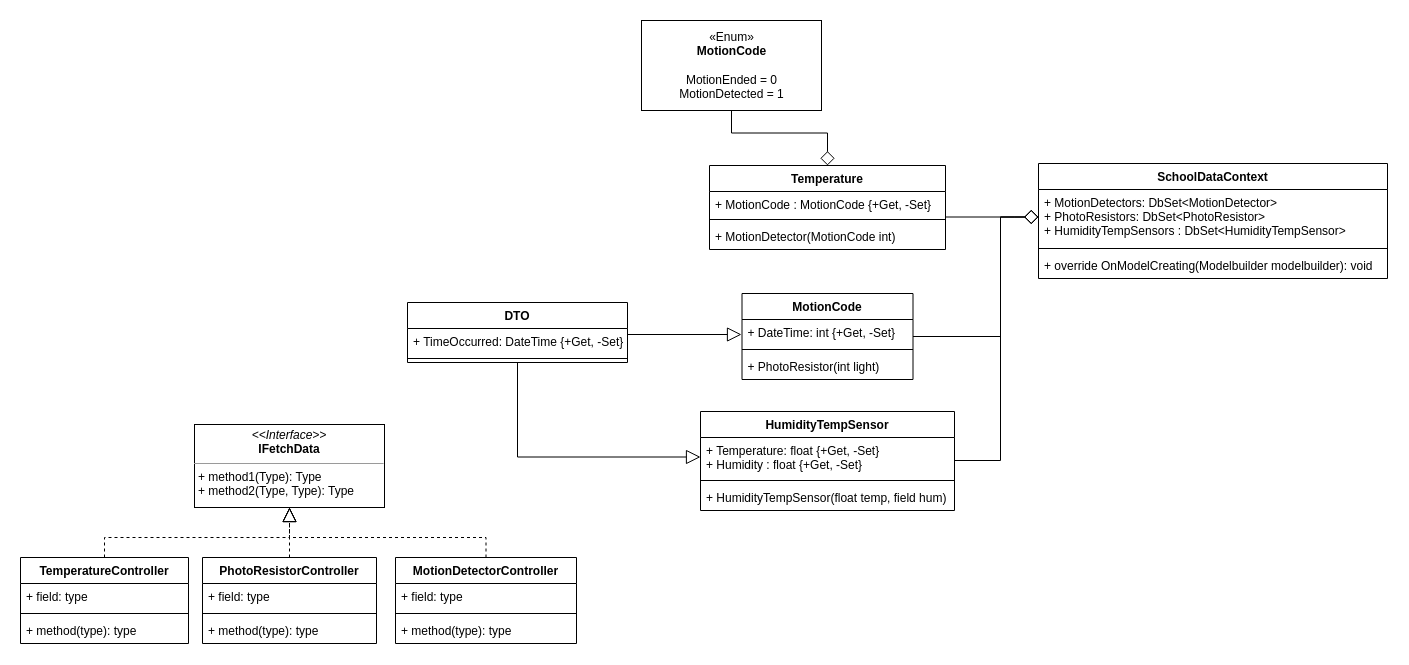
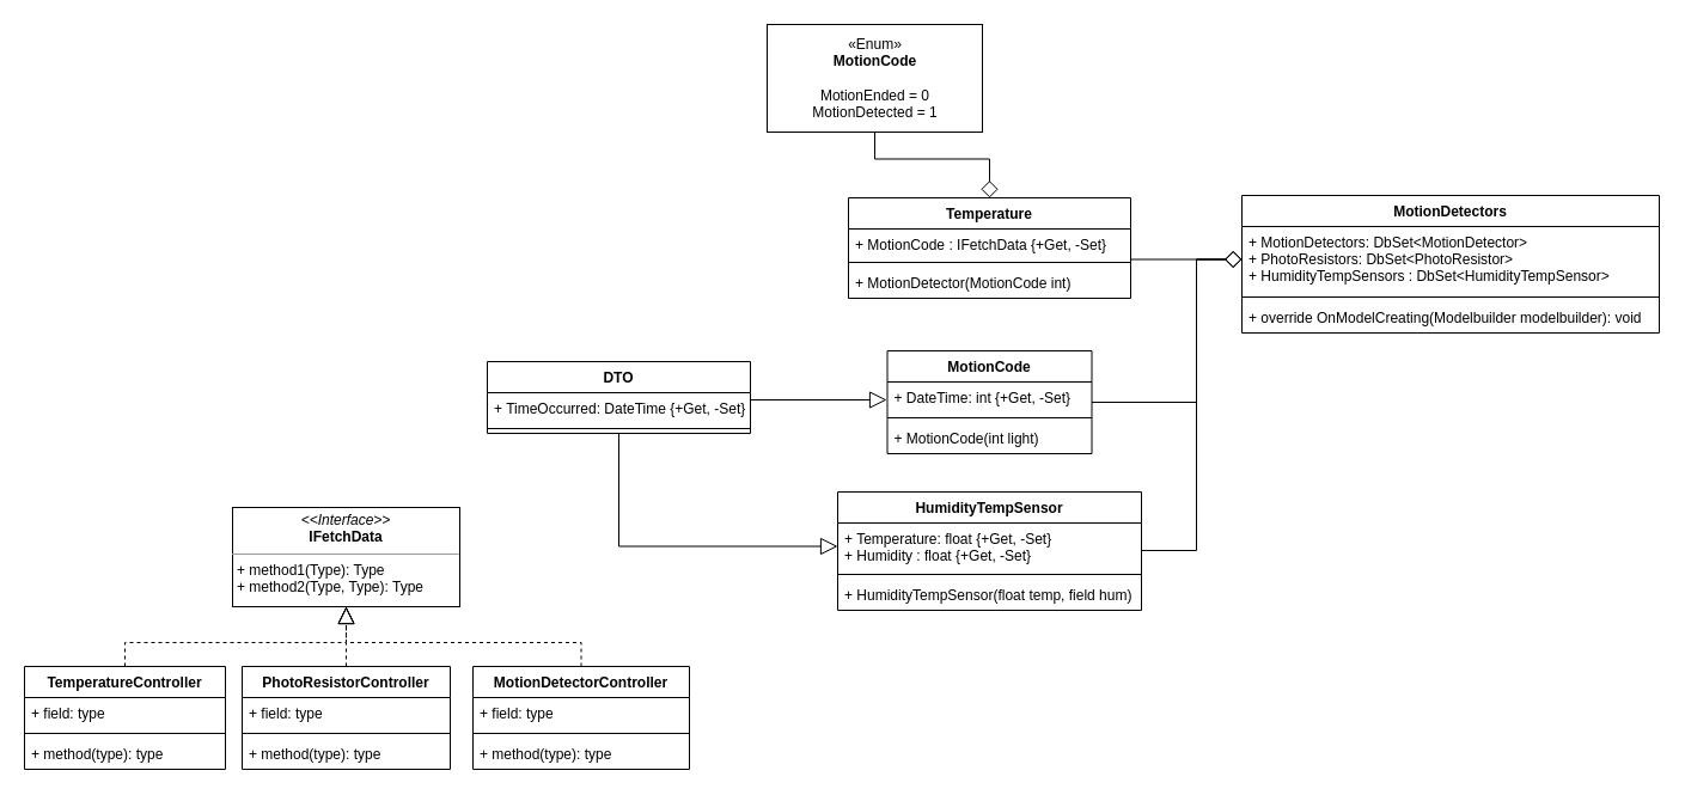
- <mxCell id="15" value="SchoolDataContext" style="swimlane;fontStyle=1;align=center;verticalAlign=top;childLayout=stackLayout;horizontal=1;startSize=26;horizontalStack=0;resizeParent=1;resizeParentMax=0;resizeLast=0;collapsible=1;marginBottom=0;" vertex="1" parent="1"><mxGeometry x="1038" y="163" width="349" height="115" as="geometry" /></mxCell>
+ <mxCell id="15" value="MotionDetectors" style="swimlane;fontStyle=1;align=center;verticalAlign=top;childLayout=stackLayout;horizontal=1;startSize=26;horizontalStack=0;resizeParent=1;resizeParentMax=0;resizeLast=0;collapsible=1;marginBottom=0;" vertex="1" parent="1"><mxGeometry x="1038" y="163" width="349" height="115" as="geometry" /></mxCell>
- <mxCell id="4" value="+ MotionCode : MotionCode {+Get, -Set}&#10;" style="text;strokeColor=none;fillColor=none;align=left;verticalAlign=top;spacingLeft=4;spacingRight=4;overflow=hidden;rotatable=0;points=[[0,0.5],[1,0.5]];portConstraint=eastwest;" vertex="1" parent="3"><mxGeometry y="26" width="236" height="24" as="geometry" /></mxCell>
+ <mxCell id="4" value="+ MotionCode : IFetchData {+Get, -Set}&#10;" style="text;strokeColor=none;fillColor=none;align=left;verticalAlign=top;spacingLeft=4;spacingRight=4;overflow=hidden;rotatable=0;points=[[0,0.5],[1,0.5]];portConstraint=eastwest;" vertex="1" parent="3"><mxGeometry y="26" width="236" height="24" as="geometry" /></mxCell>
- <mxCell id="10" value="+ PhotoResistor(int light)" style="text;strokeColor=none;fillColor=none;align=left;verticalAlign=top;spacingLeft=4;spacingRight=4;overflow=hidden;rotatable=0;points=[[0,0.5],[1,0.5]];portConstraint=eastwest;" vertex="1" parent="7"><mxGeometry y="60" width="171" height="26" as="geometry" /></mxCell>
+ <mxCell id="10" value="+ MotionCode(int light)" style="text;strokeColor=none;fillColor=none;align=left;verticalAlign=top;spacingLeft=4;spacingRight=4;overflow=hidden;rotatable=0;points=[[0,0.5],[1,0.5]];portConstraint=eastwest;" vertex="1" parent="7"><mxGeometry y="60" width="171" height="26" as="geometry" /></mxCell>
